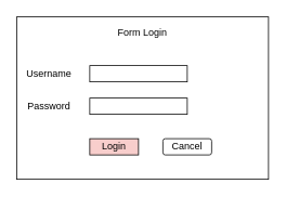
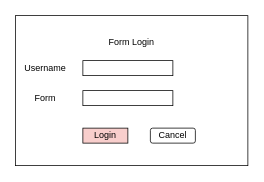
- <mxCell id="7" value="Form Login" style="text;html=1;strokeColor=none;fillColor=none;align=center;verticalAlign=middle;whiteSpace=wrap;rounded=0;" vertex="1" parent="1"><mxGeometry x="140" y="30" width="70" height="20" as="geometry" /></mxCell>
+ <mxCell id="7" value="Form Login" style="text;html=1;strokeColor=none;fillColor=none;align=center;verticalAlign=middle;whiteSpace=wrap;rounded=0;" vertex="1" parent="1"><mxGeometry x="140" y="45" width="70" height="20" as="geometry" /></mxCell>
- <mxCell id="6" value="Password" style="text;html=1;strokeColor=none;fillColor=none;align=center;verticalAlign=middle;whiteSpace=wrap;rounded=0;" vertex="1" parent="1"><mxGeometry x="40" y="120" width="40" height="20" as="geometry" /></mxCell>
+ <mxCell id="6" value="Form" style="text;html=1;strokeColor=none;fillColor=none;align=center;verticalAlign=middle;whiteSpace=wrap;rounded=0;" vertex="1" parent="1"><mxGeometry x="40" y="120" width="40" height="20" as="geometry" /></mxCell>
